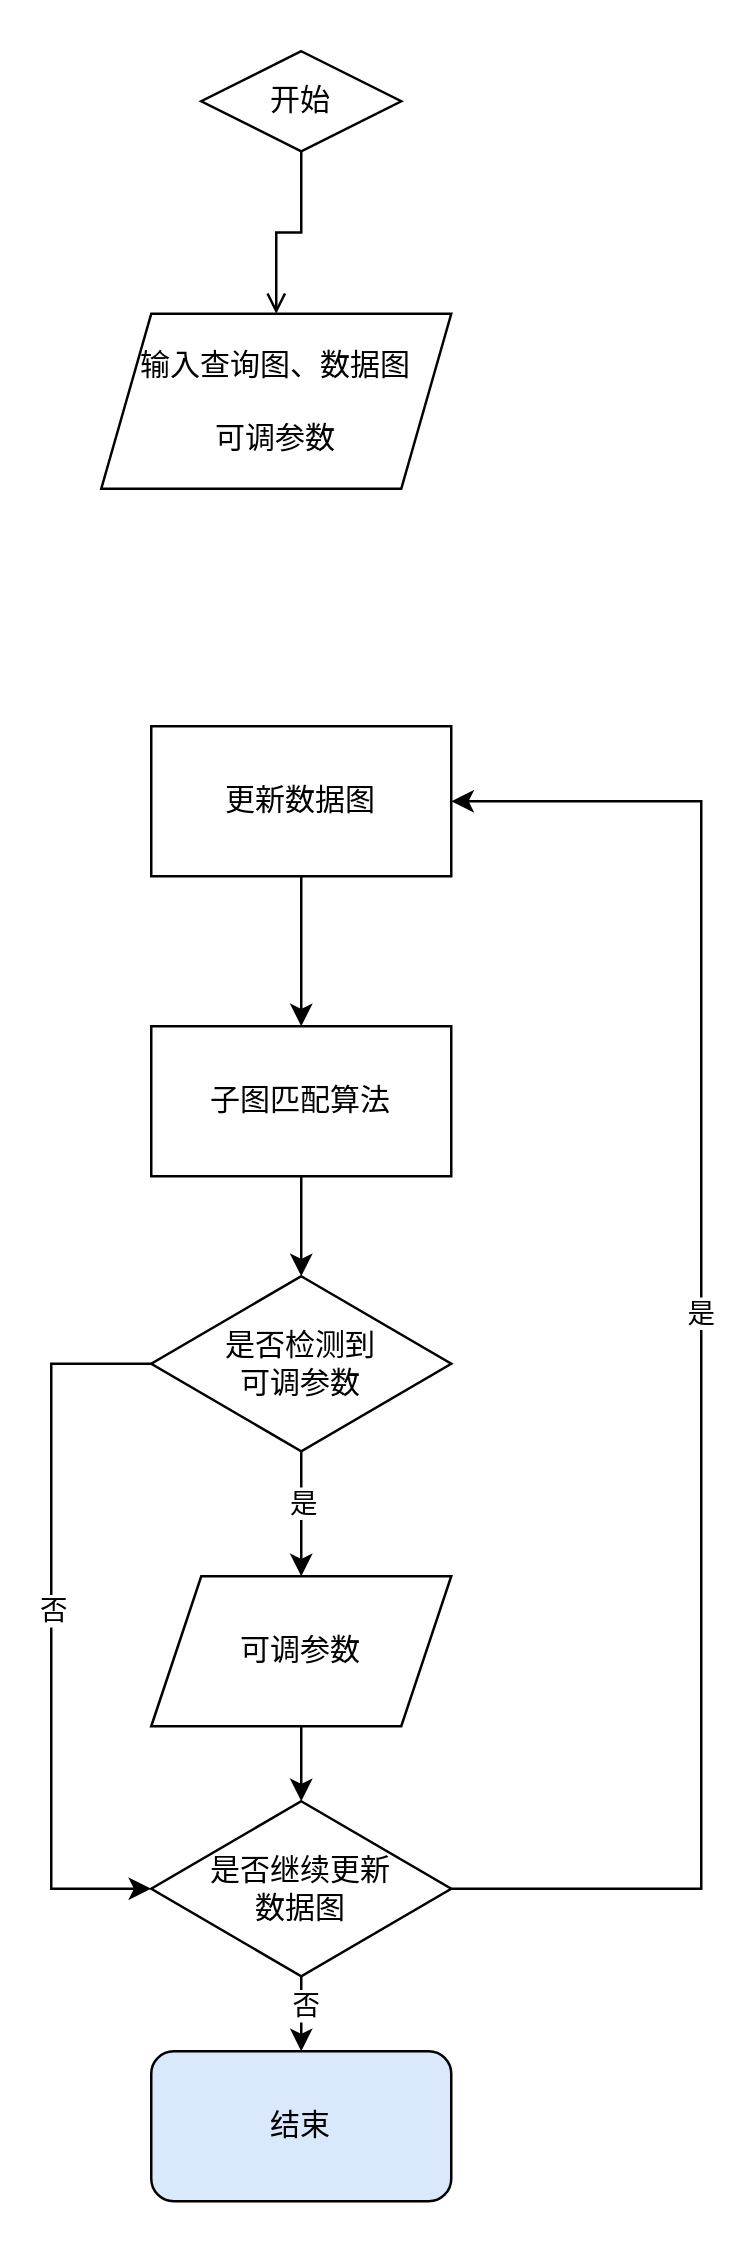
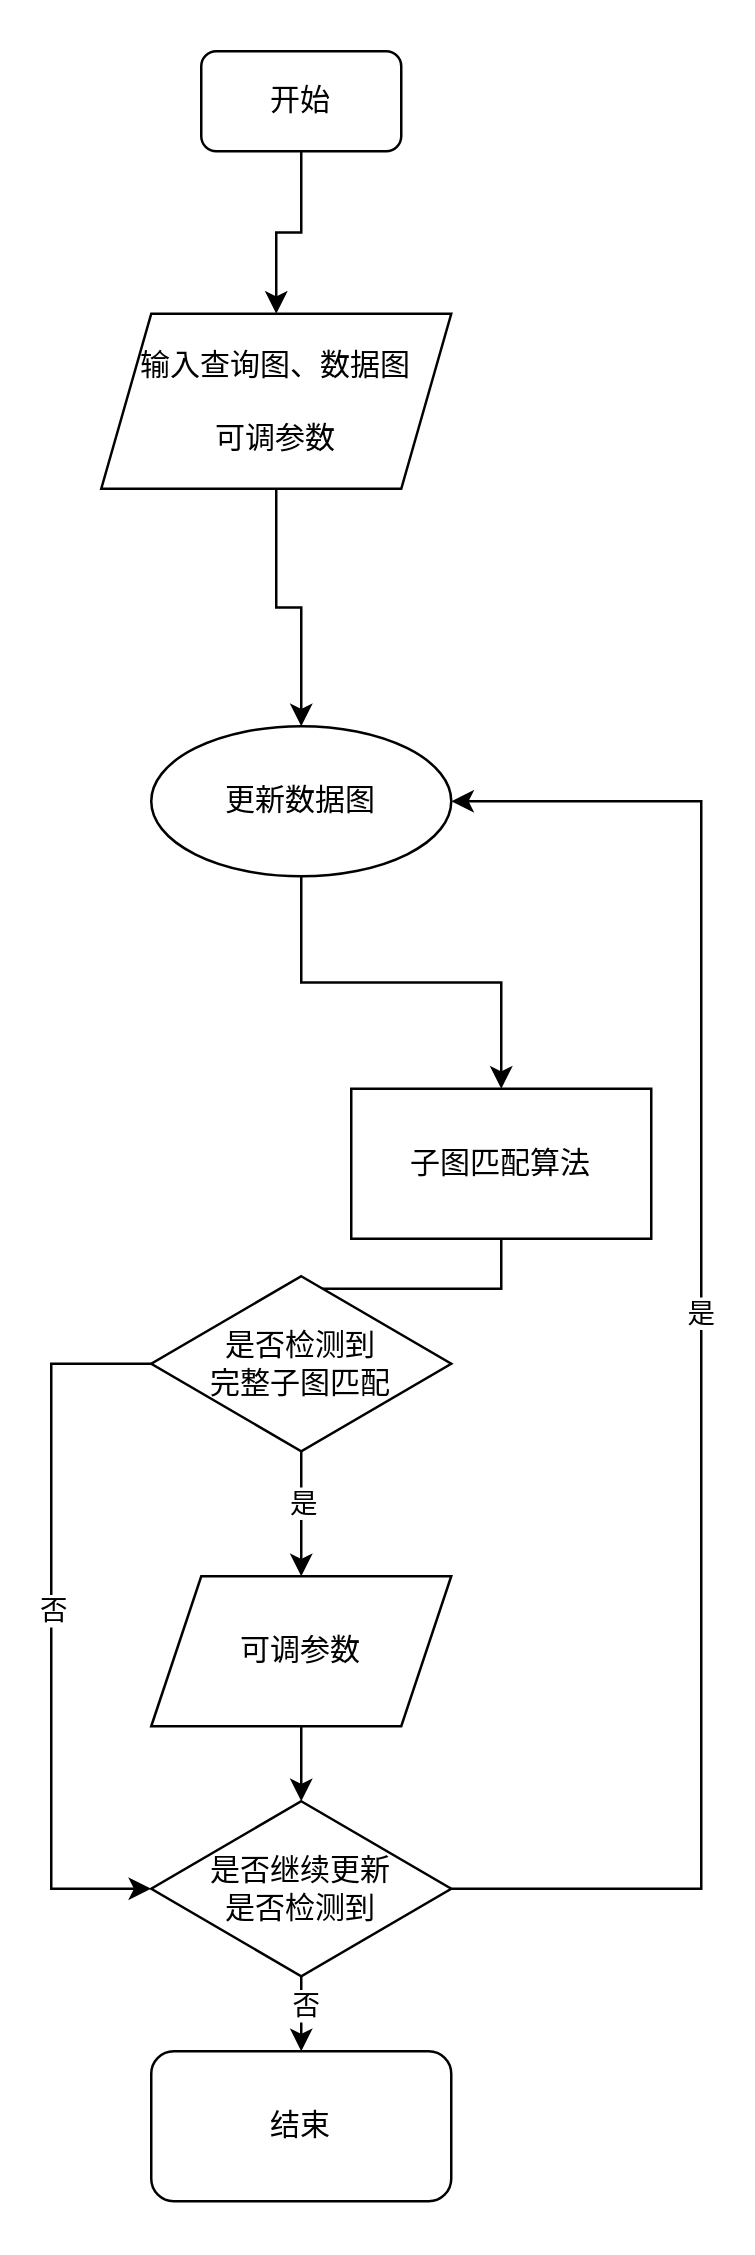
- <mxCell id="3" value="开始" style="rhombus;whiteSpace=wrap;html=1;" vertex="1" parent="1"><mxGeometry x="80" y="20" width="80" height="40" as="geometry" /></mxCell>
+ <mxCell id="3" value="开始" style="rounded=1;whiteSpace=wrap;html=1;" vertex="1" parent="1"><mxGeometry x="80" y="20" width="80" height="40" as="geometry" /></mxCell>
- <mxCell id="2" style="edgeStyle=orthogonalEdgeStyle;rounded=0;orthogonalLoop=1;jettySize=auto;html=1;exitX=0.5;exitY=1;exitDx=0;exitDy=0;endArrow=open;" edge="1" parent="1" source="3" target="5"><mxGeometry relative="1" as="geometry" /></mxCell>
+ <mxCell id="2" style="edgeStyle=orthogonalEdgeStyle;rounded=0;orthogonalLoop=1;jettySize=auto;html=1;exitX=0.5;exitY=1;exitDx=0;exitDy=0;" edge="1" parent="1" source="3" target="5"><mxGeometry relative="1" as="geometry" /></mxCell>
+ <mxCell id="4" style="edgeStyle=orthogonalEdgeStyle;rounded=0;orthogonalLoop=1;jettySize=auto;html=1;exitX=0.5;exitY=1;exitDx=0;exitDy=0;entryX=0.5;entryY=0;entryDx=0;entryDy=0;" edge="1" parent="1" source="5" target="9"><mxGeometry relative="1" as="geometry"><mxPoint x="120" y="240" as="targetPoint" /></mxGeometry></mxCell>
- <mxCell id="9" value="更新数据图" style="rounded=0;whiteSpace=wrap;html=1;" vertex="1" parent="1"><mxGeometry x="60" y="290" width="120" height="60" as="geometry" /></mxCell>
+ <mxCell id="9" value="更新数据图" style="ellipse;whiteSpace=wrap;html=1;" vertex="1" parent="1"><mxGeometry x="60" y="290" width="120" height="60" as="geometry" /></mxCell>
- <mxCell id="7" value="子图匹配算法" style="rounded=0;whiteSpace=wrap;html=1;" vertex="1" parent="1"><mxGeometry x="60" y="410" width="120" height="60" as="geometry" /></mxCell>
+ <mxCell id="7" value="子图匹配算法" style="rounded=0;whiteSpace=wrap;html=1;" vertex="1" parent="1"><mxGeometry x="140" y="435" width="120" height="60" as="geometry" /></mxCell>
- <mxCell id="14" value="是否检测到&lt;br&gt;可调参数" style="rhombus;whiteSpace=wrap;html=1;" vertex="1" parent="1"><mxGeometry x="60" y="510" width="120" height="70" as="geometry" /></mxCell>
+ <mxCell id="14" value="是否检测到&lt;br&gt;完整子图匹配" style="rhombus;whiteSpace=wrap;html=1;" vertex="1" parent="1"><mxGeometry x="60" y="510" width="120" height="70" as="geometry" /></mxCell>
- <mxCell id="21" value="是否继续更新&lt;br&gt;数据图" style="rhombus;whiteSpace=wrap;html=1;" vertex="1" parent="1"><mxGeometry x="60" y="720" width="120" height="70" as="geometry" /></mxCell>
+ <mxCell id="21" value="是否继续更新&lt;br&gt;是否检测到" style="rhombus;whiteSpace=wrap;html=1;" vertex="1" parent="1"><mxGeometry x="60" y="720" width="120" height="70" as="geometry" /></mxCell>
- <mxCell id="22" value="结束" style="rounded=1;whiteSpace=wrap;html=1;fillColor=#dae8fc;" vertex="1" parent="1"><mxGeometry x="60" y="820" width="120" height="60" as="geometry" /></mxCell>
+ <mxCell id="22" value="结束" style="rounded=1;whiteSpace=wrap;html=1;" vertex="1" parent="1"><mxGeometry x="60" y="820" width="120" height="60" as="geometry" /></mxCell>
